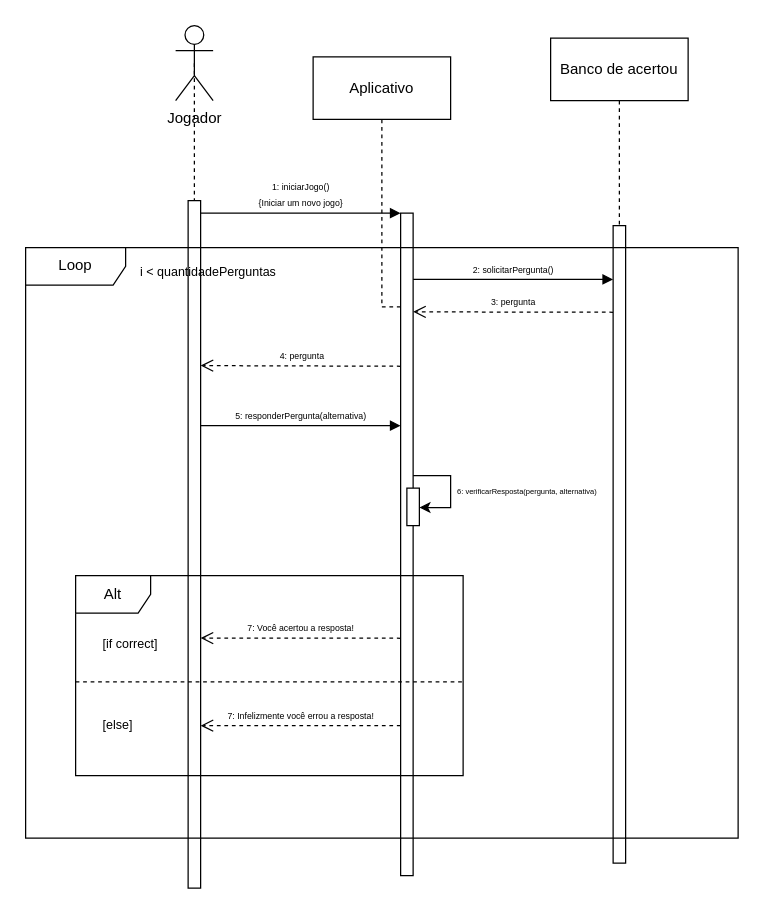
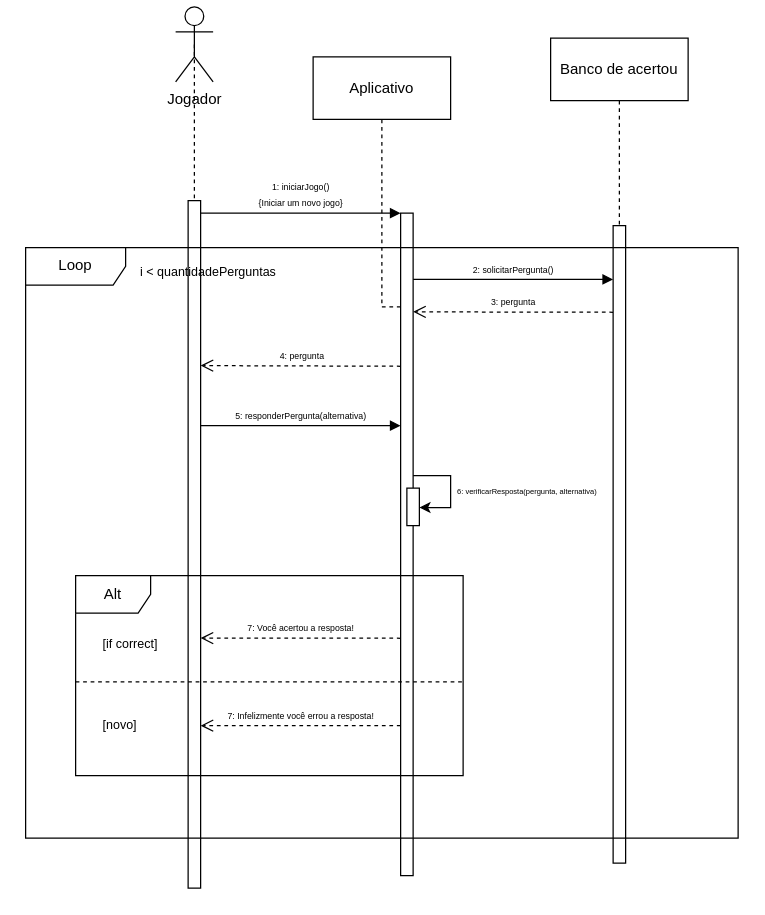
- <mxCell id="3" value="Jogador" style="shape=umlActor;verticalLabelPosition=bottom;verticalAlign=top;html=1;" parent="1" vertex="1"><mxGeometry x="140" y="20" width="30" height="60" as="geometry" /></mxCell>
+ <mxCell id="3" value="Jogador" style="shape=umlActor;verticalLabelPosition=bottom;verticalAlign=top;html=1;" parent="1" vertex="1"><mxGeometry x="140" y="5" width="30" height="60" as="geometry" /></mxCell>
- <mxCell id="25" value="&lt;font style=&quot;font-size: 10px;&quot;&gt;[else]&lt;/font&gt;" style="line;strokeWidth=1;dashed=1;labelPosition=center;verticalLabelPosition=bottom;align=left;verticalAlign=top;spacingLeft=20;spacingTop=15;html=1;whiteSpace=wrap;" parent="23" vertex="1"><mxGeometry y="80" width="310" height="10" as="geometry" /></mxCell>
+ <mxCell id="25" value="&lt;font style=&quot;font-size: 10px;&quot;&gt;[novo]&lt;/font&gt;" style="line;strokeWidth=1;dashed=1;labelPosition=center;verticalLabelPosition=bottom;align=left;verticalAlign=top;spacingLeft=20;spacingTop=15;html=1;whiteSpace=wrap;" parent="23" vertex="1"><mxGeometry y="80" width="310" height="10" as="geometry" /></mxCell>
